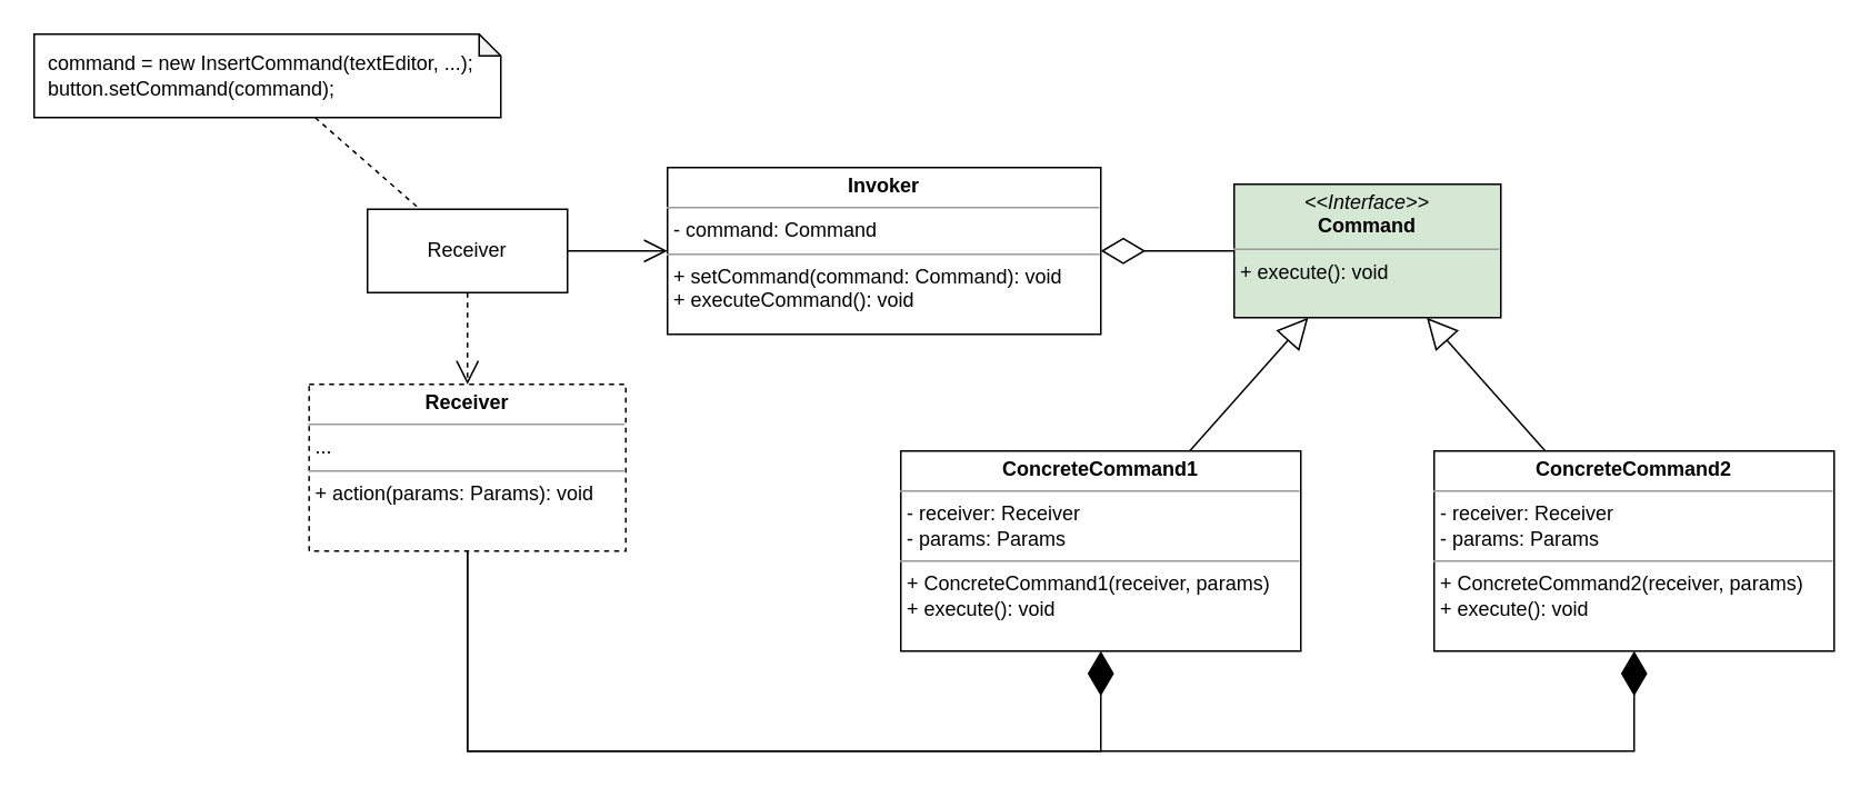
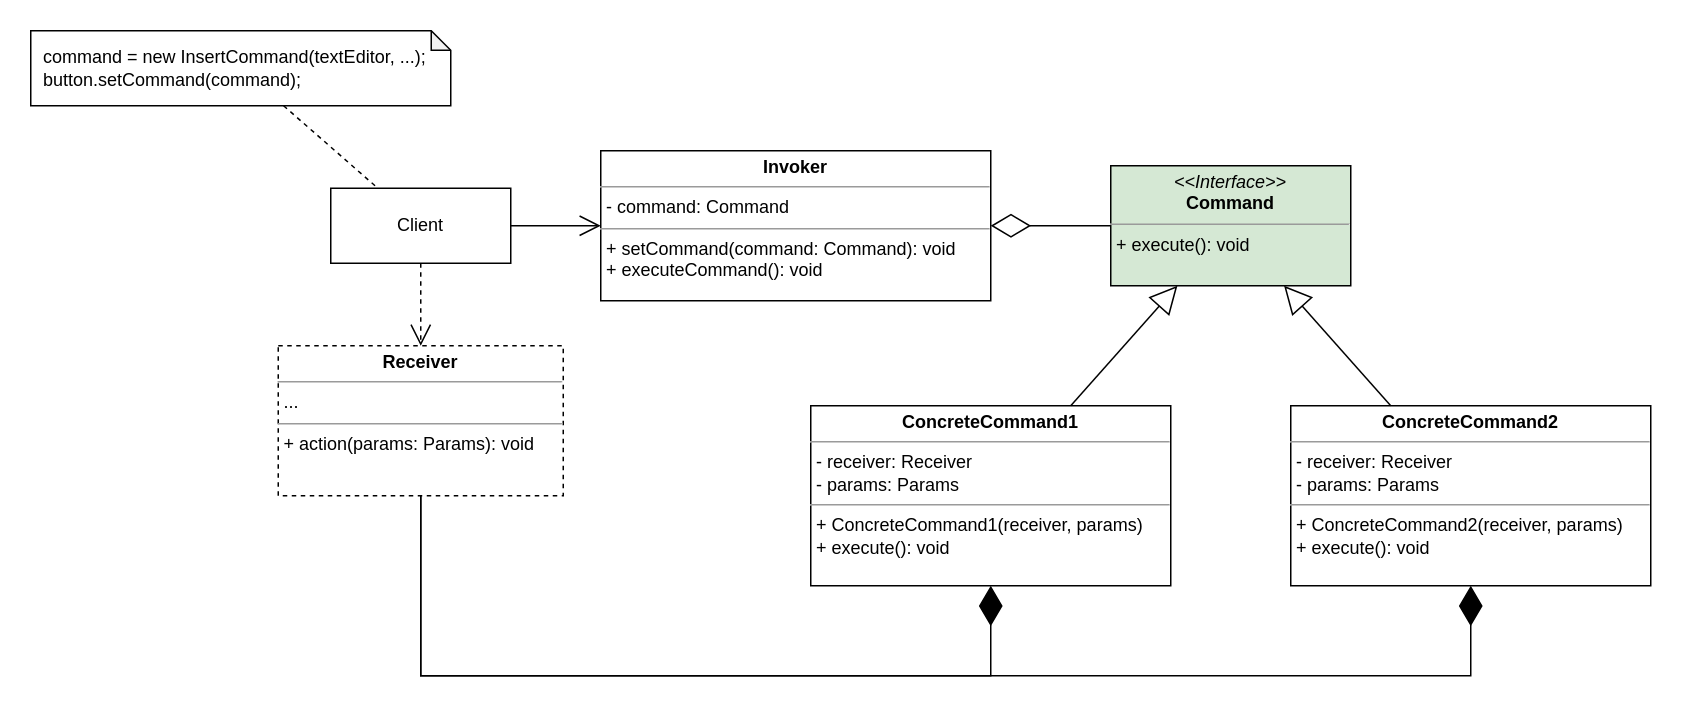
- <mxCell id="9" value="Receiver" style="html=1;whiteSpace=wrap;" vertex="1" parent="1"><mxGeometry x="220" y="125" width="120" height="50" as="geometry" /></mxCell>
+ <mxCell id="9" value="Client" style="html=1;whiteSpace=wrap;" vertex="1" parent="1"><mxGeometry x="220" y="125" width="120" height="50" as="geometry" /></mxCell>
